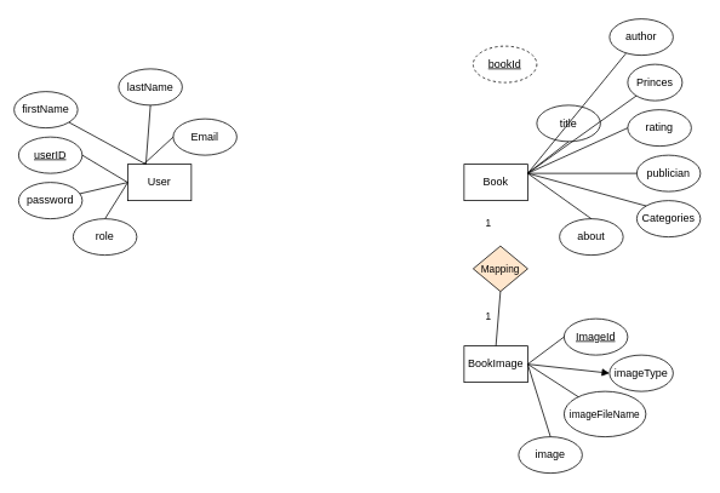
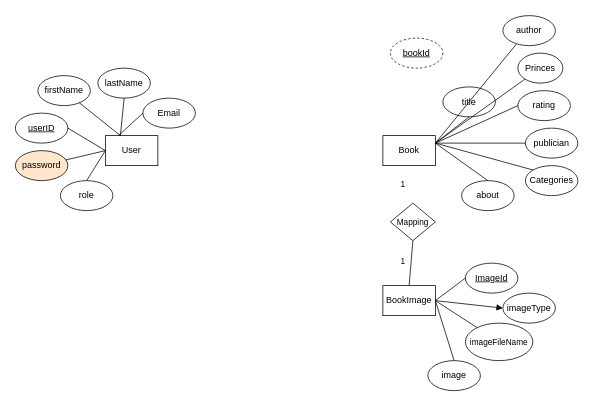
- <mxCell id="5" value="lastName" style="ellipse;whiteSpace=wrap;html=1;" parent="1" vertex="1"><mxGeometry x="130" y="75" width="70" height="40" as="geometry" /></mxCell>
+ <mxCell id="5" value="lastName" style="ellipse;whiteSpace=wrap;html=1;" parent="1" vertex="1"><mxGeometry x="130" y="90" width="70" height="40" as="geometry" /></mxCell>
- <mxCell id="4" value="firstName" style="ellipse;whiteSpace=wrap;html=1;" parent="1" vertex="1"><mxGeometry x="15" y="100" width="70" height="40" as="geometry" /></mxCell>
+ <mxCell id="4" value="firstName" style="ellipse;whiteSpace=wrap;html=1;" parent="1" vertex="1"><mxGeometry x="50" y="100" width="70" height="40" as="geometry" /></mxCell>
- <mxCell id="7" value="password" style="ellipse;whiteSpace=wrap;html=1;" parent="1" vertex="1"><mxGeometry x="20" y="200" width="70" height="40" as="geometry" /></mxCell>
+ <mxCell id="7" value="password" style="ellipse;whiteSpace=wrap;html=1;fillColor=#ffe6cc;" parent="1" vertex="1"><mxGeometry x="20" y="200" width="70" height="40" as="geometry" /></mxCell>
- <mxCell id="40" value="Mapping" style="rhombus;whiteSpace=wrap;html=1;fontSize=11;fillColor=#ffe6cc;" vertex="1" parent="1"><mxGeometry x="520" y="270" width="60" height="50" as="geometry" /></mxCell>
+ <mxCell id="40" value="Mapping" style="rhombus;whiteSpace=wrap;html=1;fontSize=11;" vertex="1" parent="1"><mxGeometry x="520" y="270" width="60" height="50" as="geometry" /></mxCell>
